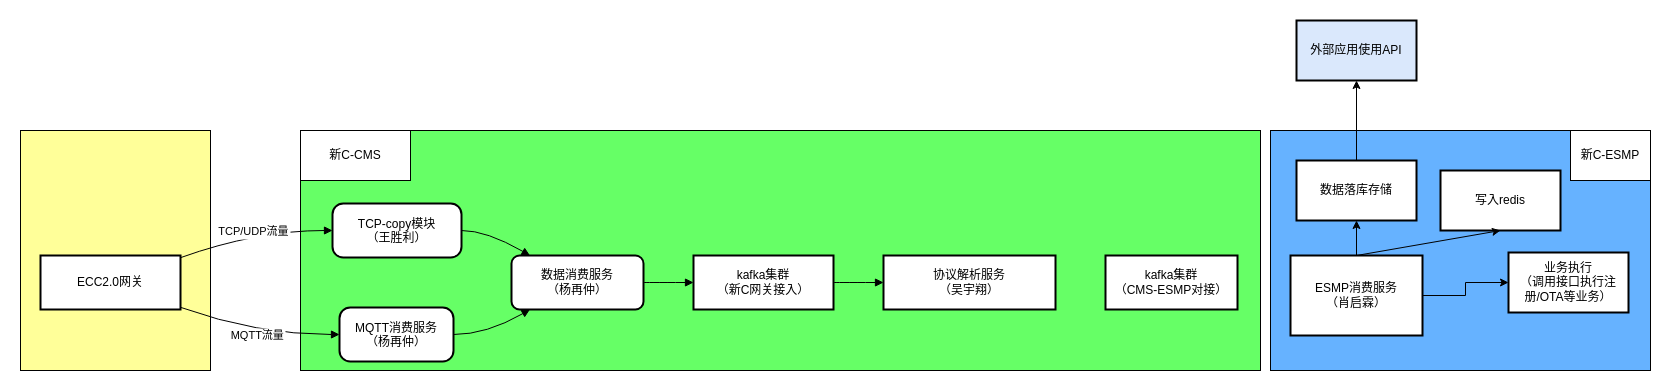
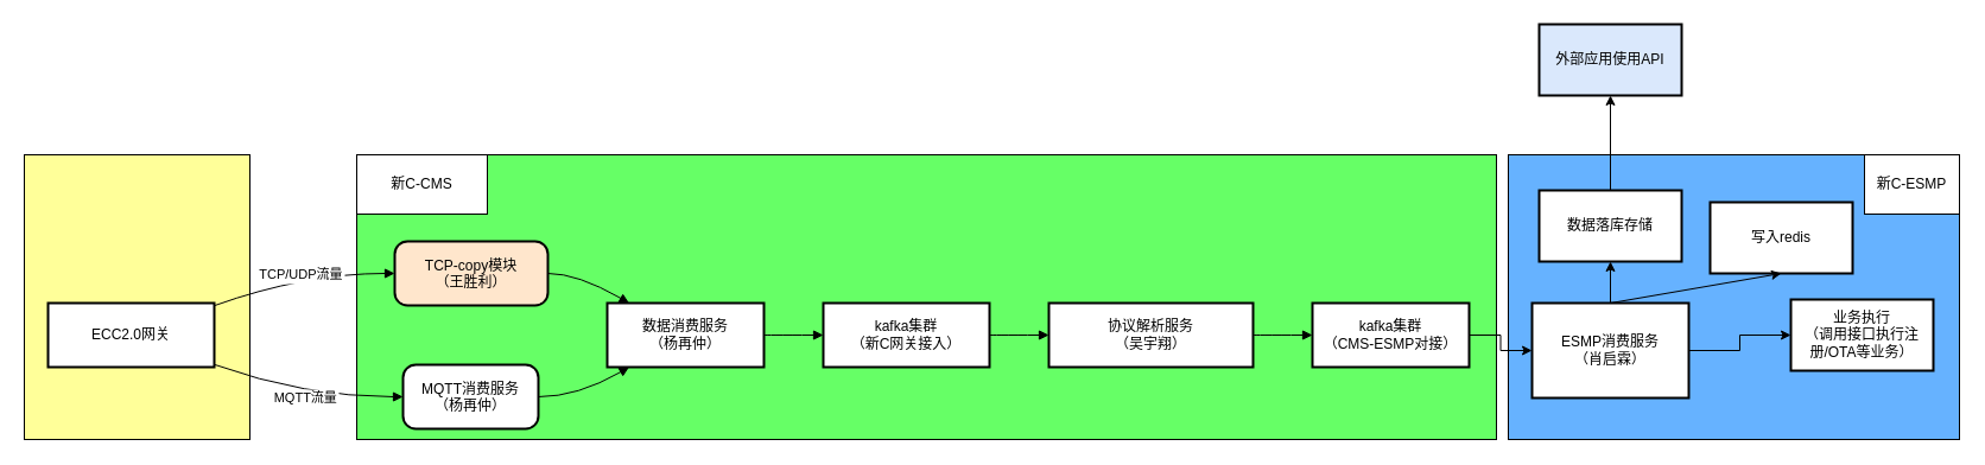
- <mxCell id="6" value="TCP-copy模块&#10;（王胜利）" style="rounded=1;arcSize=20;strokeWidth=2" parent="1" vertex="1"><mxGeometry x="332" y="203" width="129" height="54" as="geometry" /></mxCell>
+ <mxCell id="6" value="TCP-copy模块&#10;（王胜利）" style="rounded=1;arcSize=20;strokeWidth=2;fillColor=#ffe6cc;" parent="1" vertex="1"><mxGeometry x="332" y="203" width="129" height="54" as="geometry" /></mxCell>
- <mxCell id="8" value="数据消费服务&#10;（杨再仲）" style="whiteSpace=wrap;strokeWidth=2;rounded=1;" parent="1" vertex="1"><mxGeometry x="511" y="255" width="132" height="54" as="geometry" /></mxCell>
+ <mxCell id="8" value="数据消费服务&#10;（杨再仲）" style="whiteSpace=wrap;strokeWidth=2;" parent="1" vertex="1"><mxGeometry x="511" y="255" width="132" height="54" as="geometry" /></mxCell>
+ <mxCell id="19" value="" style="curved=1;startArrow=none;endArrow=block;exitX=1;exitY=0.5;entryX=0;entryY=0.5;rounded=0;" parent="1" source="10" target="12" edge="1"><mxGeometry relative="1" as="geometry"><Array as="points" /></mxGeometry></mxCell>
+ <mxCell id="11" value="" style="edgeStyle=orthogonalEdgeStyle;rounded=0;orthogonalLoop=1;jettySize=auto;html=1;" parent="1" source="12" target="22" edge="1"><mxGeometry relative="1" as="geometry" /></mxCell>
